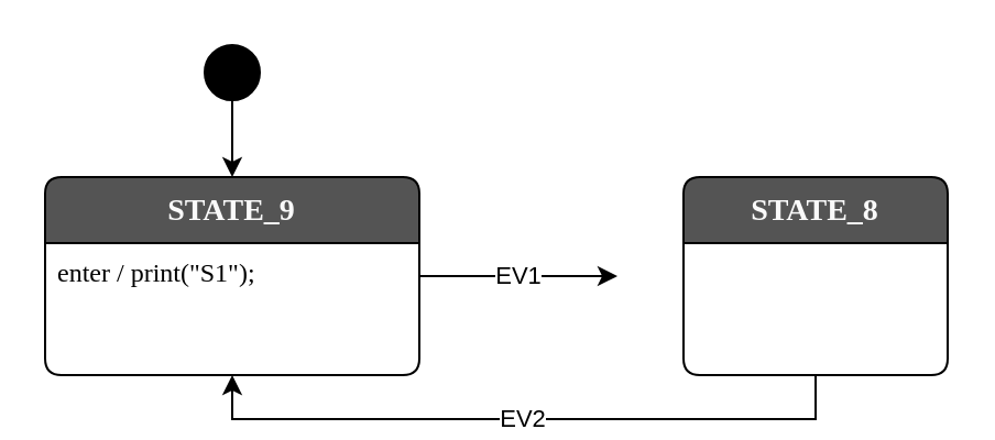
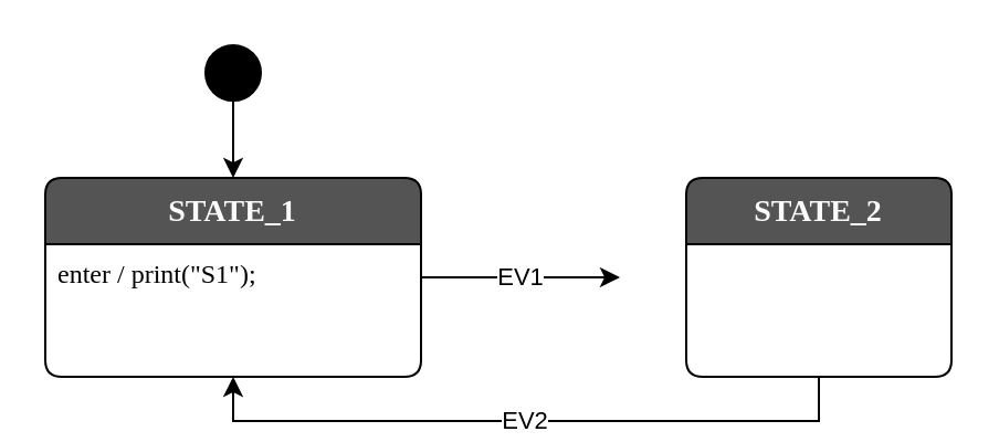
- <mxCell id="4" value="STATE_9" style="shape=swimlane;rotatable=0;align=center;verticalAlign=top;fontFamily=Lucida Console;startSize=30;fontSize=14;fontStyle=1;fontColor=#FAFAFA;fillColor=#545454;swimlaneFillColor=default;rounded=1;arcSize=15;absoluteArcSize=1;comic=0;STATESMITH_NOTES_VERTEX" parent="1" vertex="1"><mxGeometry x="20" y="80" width="170" height="90" as="geometry" /></mxCell>
+ <mxCell id="4" value="STATE_1" style="shape=swimlane;rotatable=0;align=center;verticalAlign=top;fontFamily=Lucida Console;startSize=30;fontSize=14;fontStyle=1;fontColor=#FAFAFA;fillColor=#545454;swimlaneFillColor=default;rounded=1;arcSize=15;absoluteArcSize=1;comic=0;STATESMITH_NOTES_VERTEX" parent="1" vertex="1"><mxGeometry x="20" y="80" width="170" height="90" as="geometry" /></mxCell>
- <mxCell id="8" value="STATE_8" style="shape=swimlane;rotatable=0;align=center;verticalAlign=top;fontFamily=Lucida Console;startSize=30;fontSize=14;fontStyle=1;fontColor=#FAFAFA;fillColor=#545454;swimlaneFillColor=default;rounded=1;arcSize=15;absoluteArcSize=1;comic=0;STATESMITH_NOTES_VERTEX" parent="1" vertex="1"><mxGeometry x="310" y="80" width="120" height="90" as="geometry" /></mxCell>
+ <mxCell id="8" value="STATE_2" style="shape=swimlane;rotatable=0;align=center;verticalAlign=top;fontFamily=Lucida Console;startSize=30;fontSize=14;fontStyle=1;fontColor=#FAFAFA;fillColor=#545454;swimlaneFillColor=default;rounded=1;arcSize=15;absoluteArcSize=1;comic=0;STATESMITH_NOTES_VERTEX" parent="1" vertex="1"><mxGeometry x="310" y="80" width="120" height="90" as="geometry" /></mxCell>
